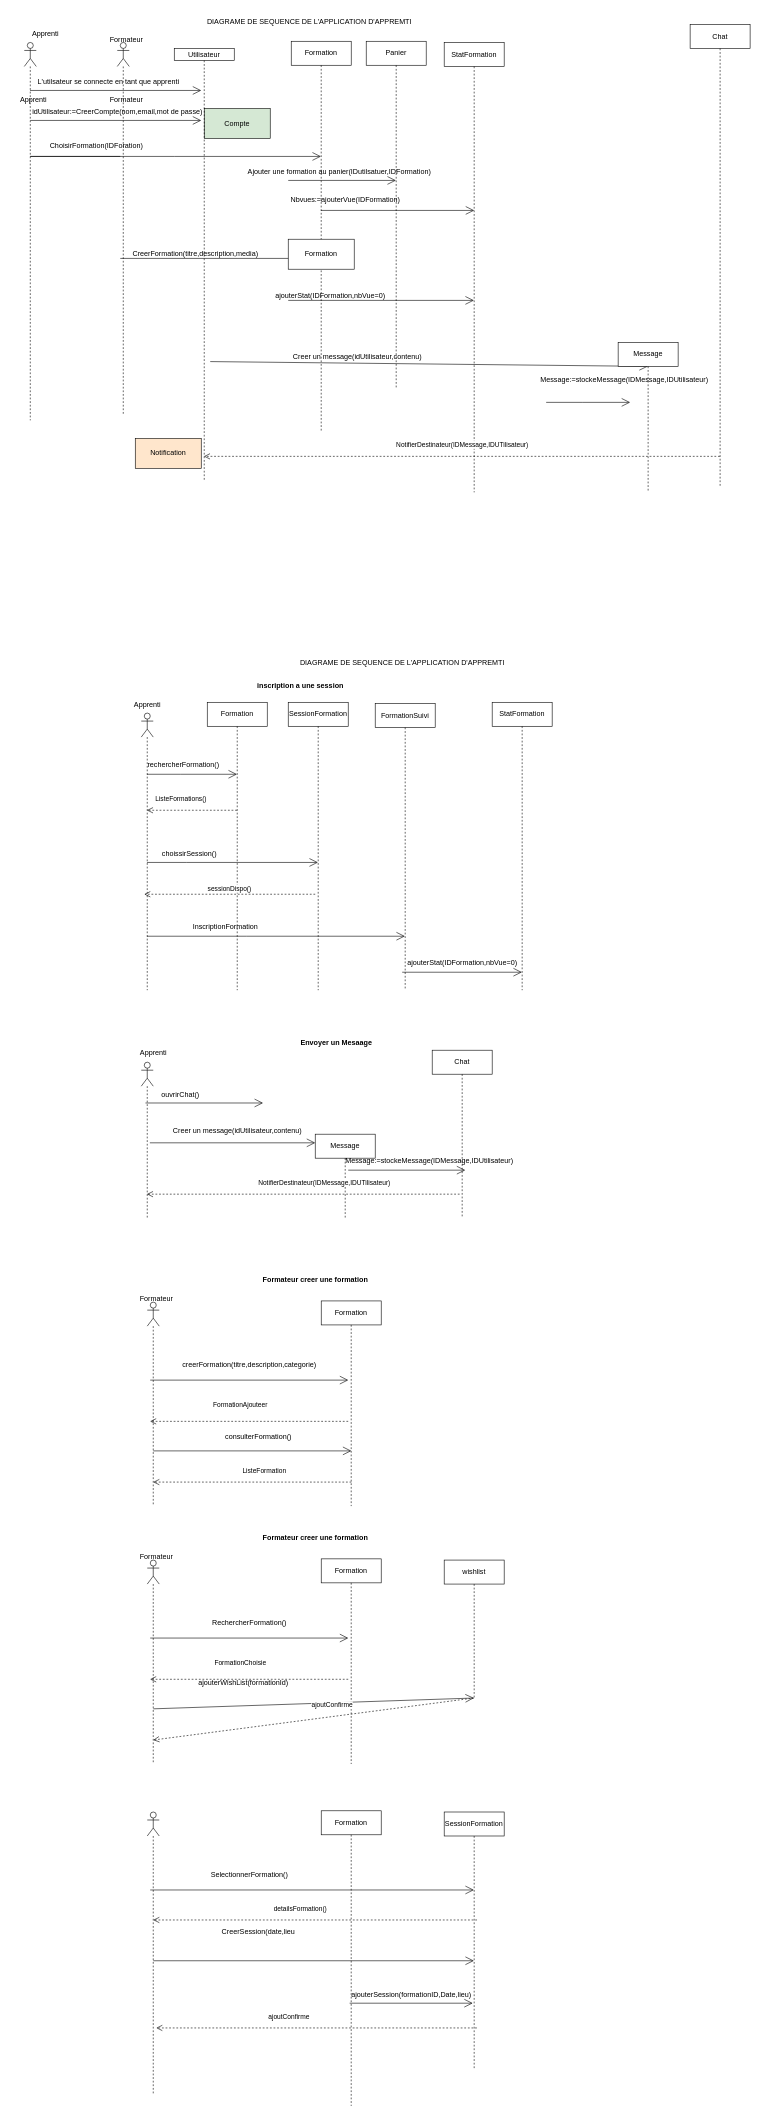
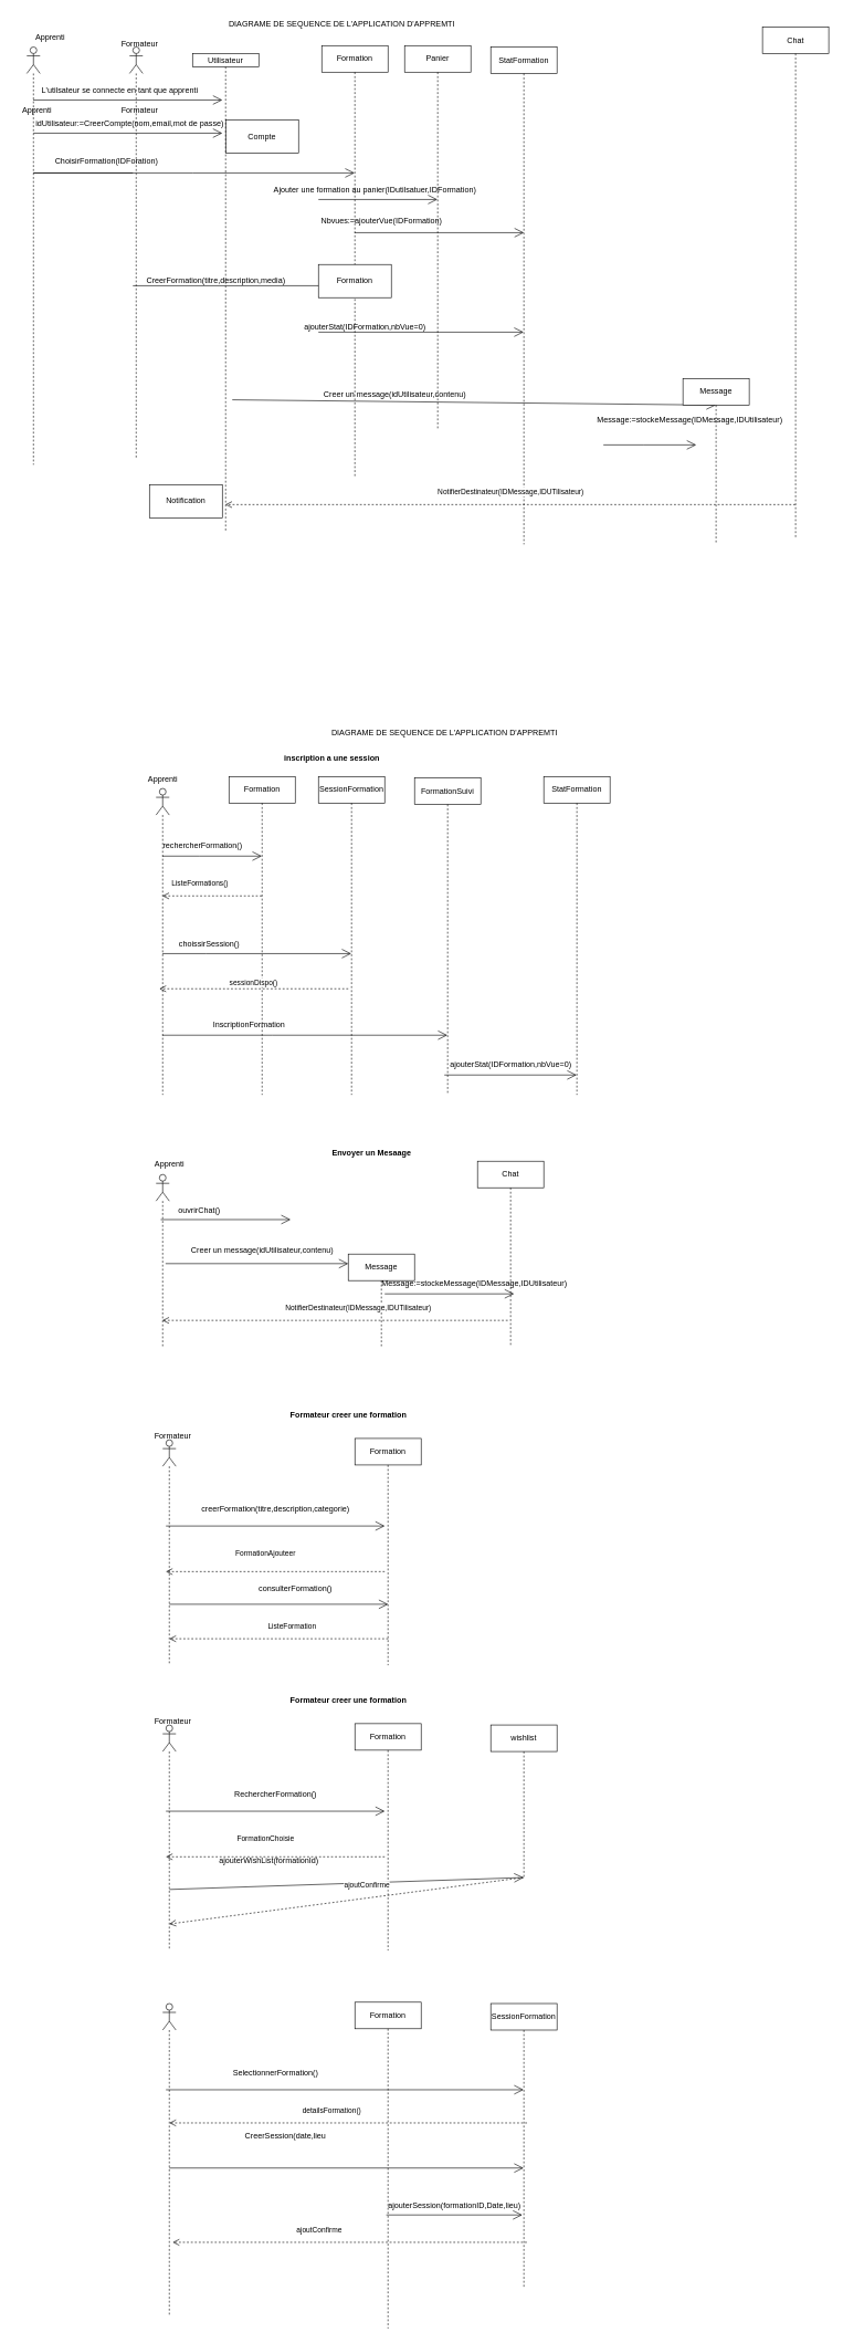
- <mxCell id="15" value="Compte" style="html=1;whiteSpace=wrap;fillColor=#d5e8d4;" parent="1" vertex="1"><mxGeometry x="340" y="180" width="110" height="50" as="geometry" /></mxCell>
+ <mxCell id="15" value="Compte" style="html=1;whiteSpace=wrap;" parent="1" vertex="1"><mxGeometry x="340" y="180" width="110" height="50" as="geometry" /></mxCell>
- <mxCell id="33" value="Notification" style="html=1;whiteSpace=wrap;fillColor=#ffe6cc;" parent="1" vertex="1"><mxGeometry x="225" y="730" width="110" height="50" as="geometry" /></mxCell>
+ <mxCell id="33" value="Notification" style="html=1;whiteSpace=wrap;" parent="1" vertex="1"><mxGeometry x="225" y="730" width="110" height="50" as="geometry" /></mxCell>
- <mxCell id="70" value="consulterFormation()" style="text;html=1;align=center;verticalAlign=middle;resizable=0;points=[];autosize=1;strokeColor=none;fillColor=none;" vertex="1" parent="1"><mxGeometry x="365" y="2380" width="130" height="30" as="geometry" /></mxCell>
+ <mxCell id="70" value="consulterFormation()" style="text;html=1;align=center;verticalAlign=middle;resizable=0;points=[];autosize=1;strokeColor=none;fillColor=none;" vertex="1" parent="1"><mxGeometry x="380" y="2380" width="130" height="30" as="geometry" /></mxCell>
